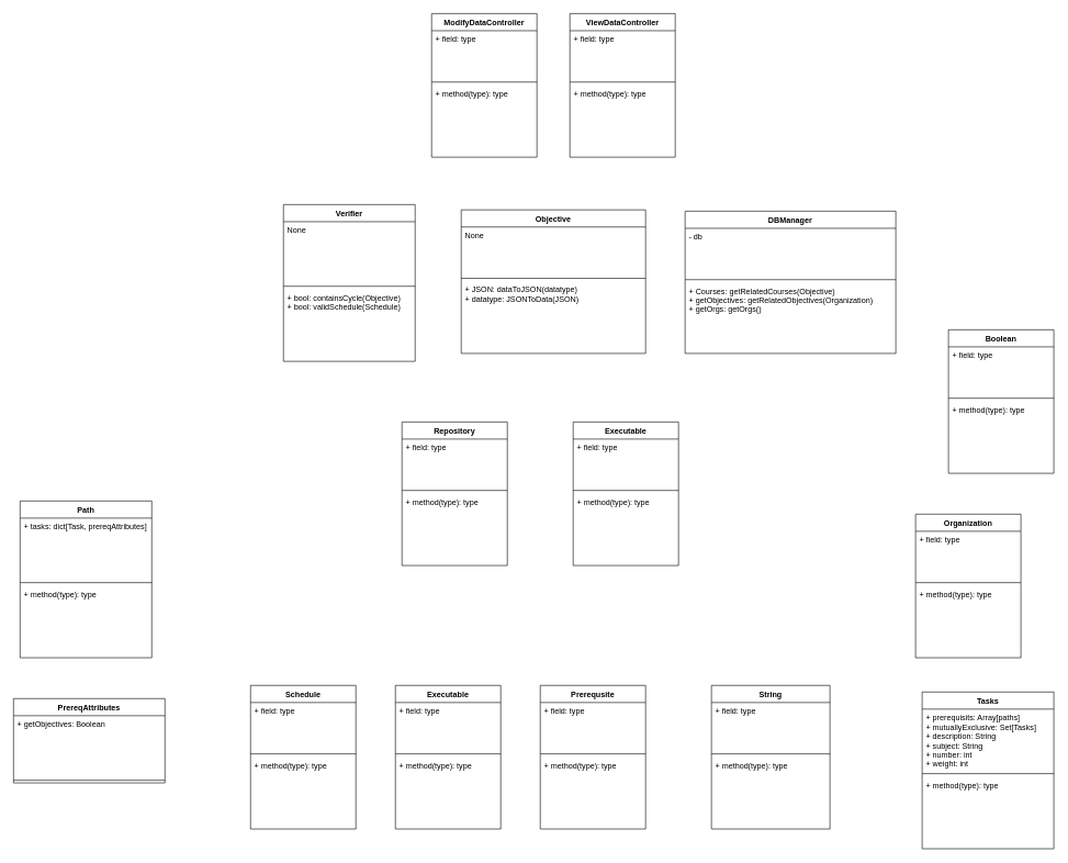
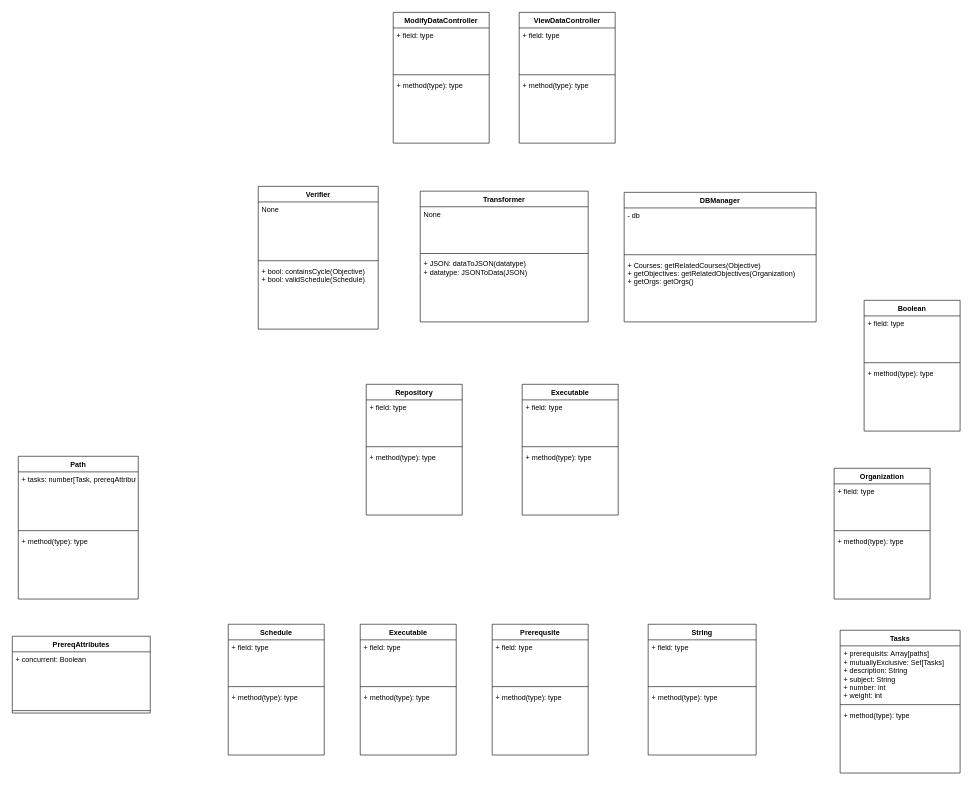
- <mxCell id="41" value="Objective" style="swimlane;fontStyle=1;align=center;verticalAlign=top;childLayout=stackLayout;horizontal=1;startSize=26;horizontalStack=0;resizeParent=1;resizeParentMax=0;resizeLast=0;collapsible=1;marginBottom=0;" parent="1" vertex="1"><mxGeometry x="700" y="318" width="280" height="218" as="geometry" /></mxCell>
+ <mxCell id="41" value="Transformer" style="swimlane;fontStyle=1;align=center;verticalAlign=top;childLayout=stackLayout;horizontal=1;startSize=26;horizontalStack=0;resizeParent=1;resizeParentMax=0;resizeLast=0;collapsible=1;marginBottom=0;" parent="1" vertex="1"><mxGeometry x="700" y="318" width="280" height="218" as="geometry" /></mxCell>
- <mxCell id="31" value="+ tasks: dict[Task, prereqAttributes]" style="text;strokeColor=none;fillColor=none;align=left;verticalAlign=top;spacingLeft=4;spacingRight=4;overflow=hidden;rotatable=0;points=[[0,0.5],[1,0.5]];portConstraint=eastwest;" parent="30" vertex="1"><mxGeometry y="26" width="200" height="94" as="geometry" /></mxCell>
+ <mxCell id="31" value="+ tasks: number[Task, prereqAttributes]" style="text;strokeColor=none;fillColor=none;align=left;verticalAlign=top;spacingLeft=4;spacingRight=4;overflow=hidden;rotatable=0;points=[[0,0.5],[1,0.5]];portConstraint=eastwest;" parent="30" vertex="1"><mxGeometry y="26" width="200" height="94" as="geometry" /></mxCell>
- <mxCell id="35" value="+ getObjectives: Boolean" style="text;strokeColor=none;fillColor=none;align=left;verticalAlign=top;spacingLeft=4;spacingRight=4;overflow=hidden;rotatable=0;points=[[0,0.5],[1,0.5]];portConstraint=eastwest;" parent="34" vertex="1"><mxGeometry y="26" width="230" height="94" as="geometry" /></mxCell>
+ <mxCell id="35" value="+ concurrent: Boolean" style="text;strokeColor=none;fillColor=none;align=left;verticalAlign=top;spacingLeft=4;spacingRight=4;overflow=hidden;rotatable=0;points=[[0,0.5],[1,0.5]];portConstraint=eastwest;" parent="34" vertex="1"><mxGeometry y="26" width="230" height="94" as="geometry" /></mxCell>
